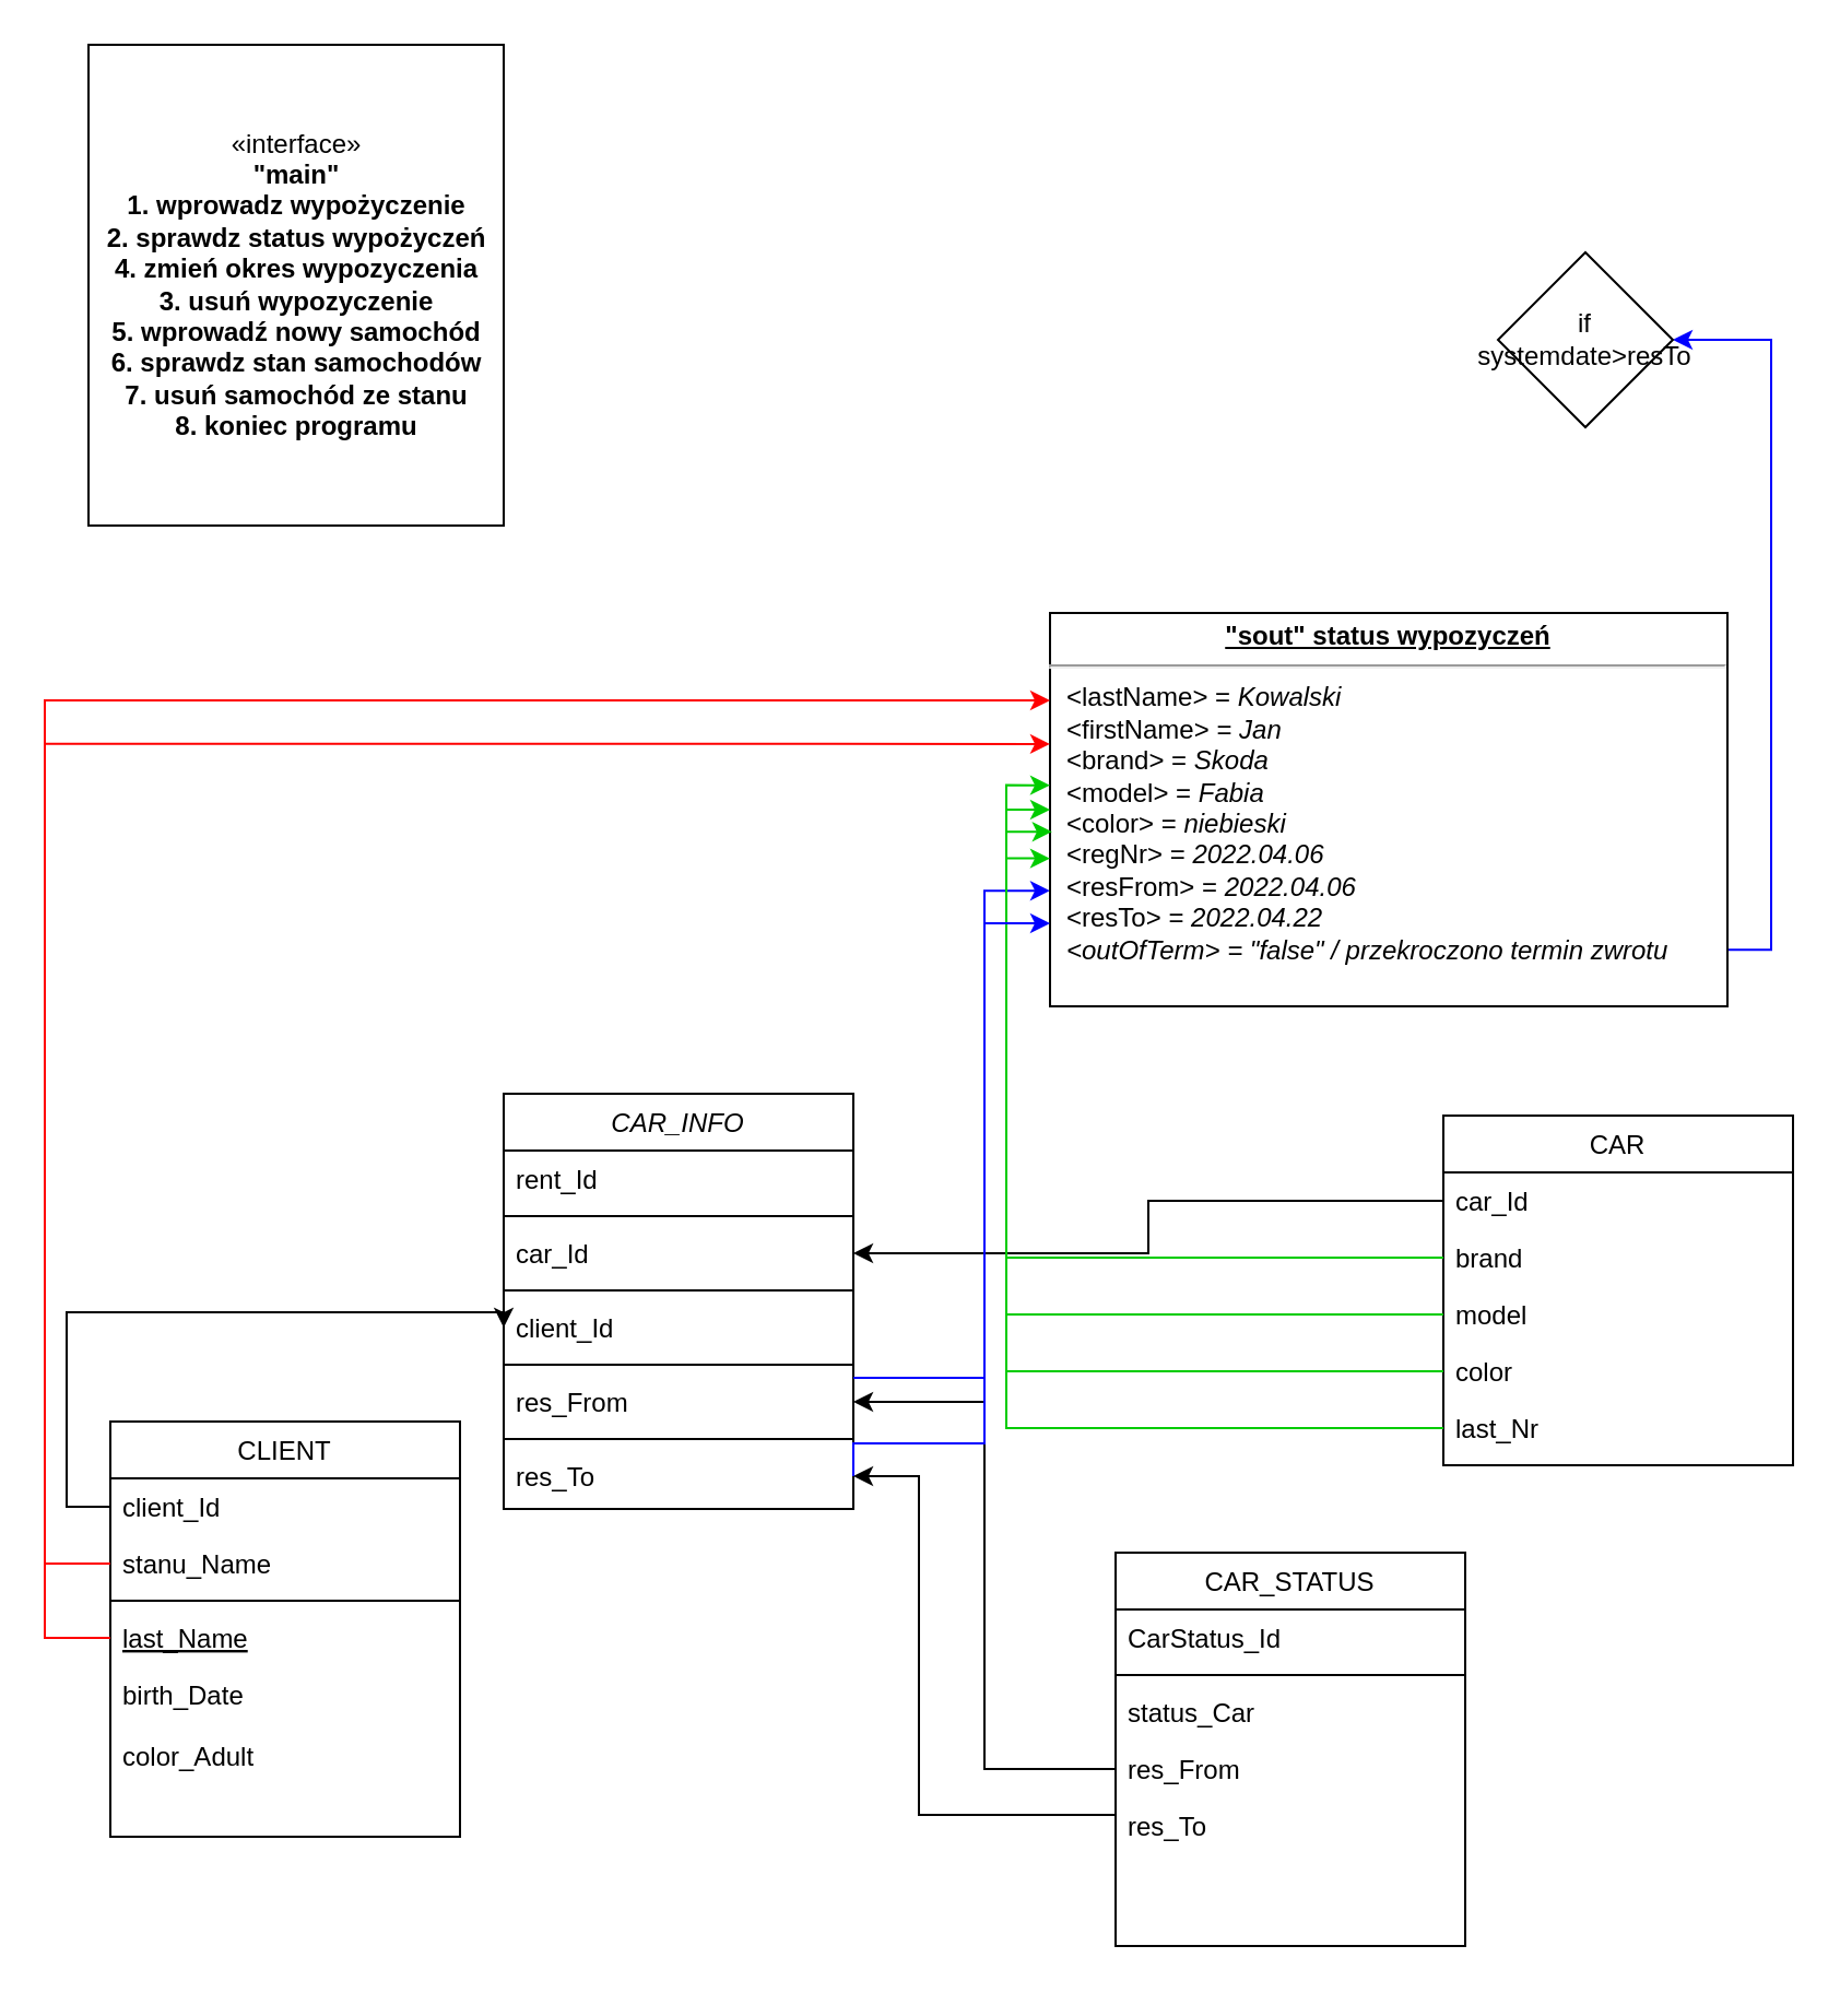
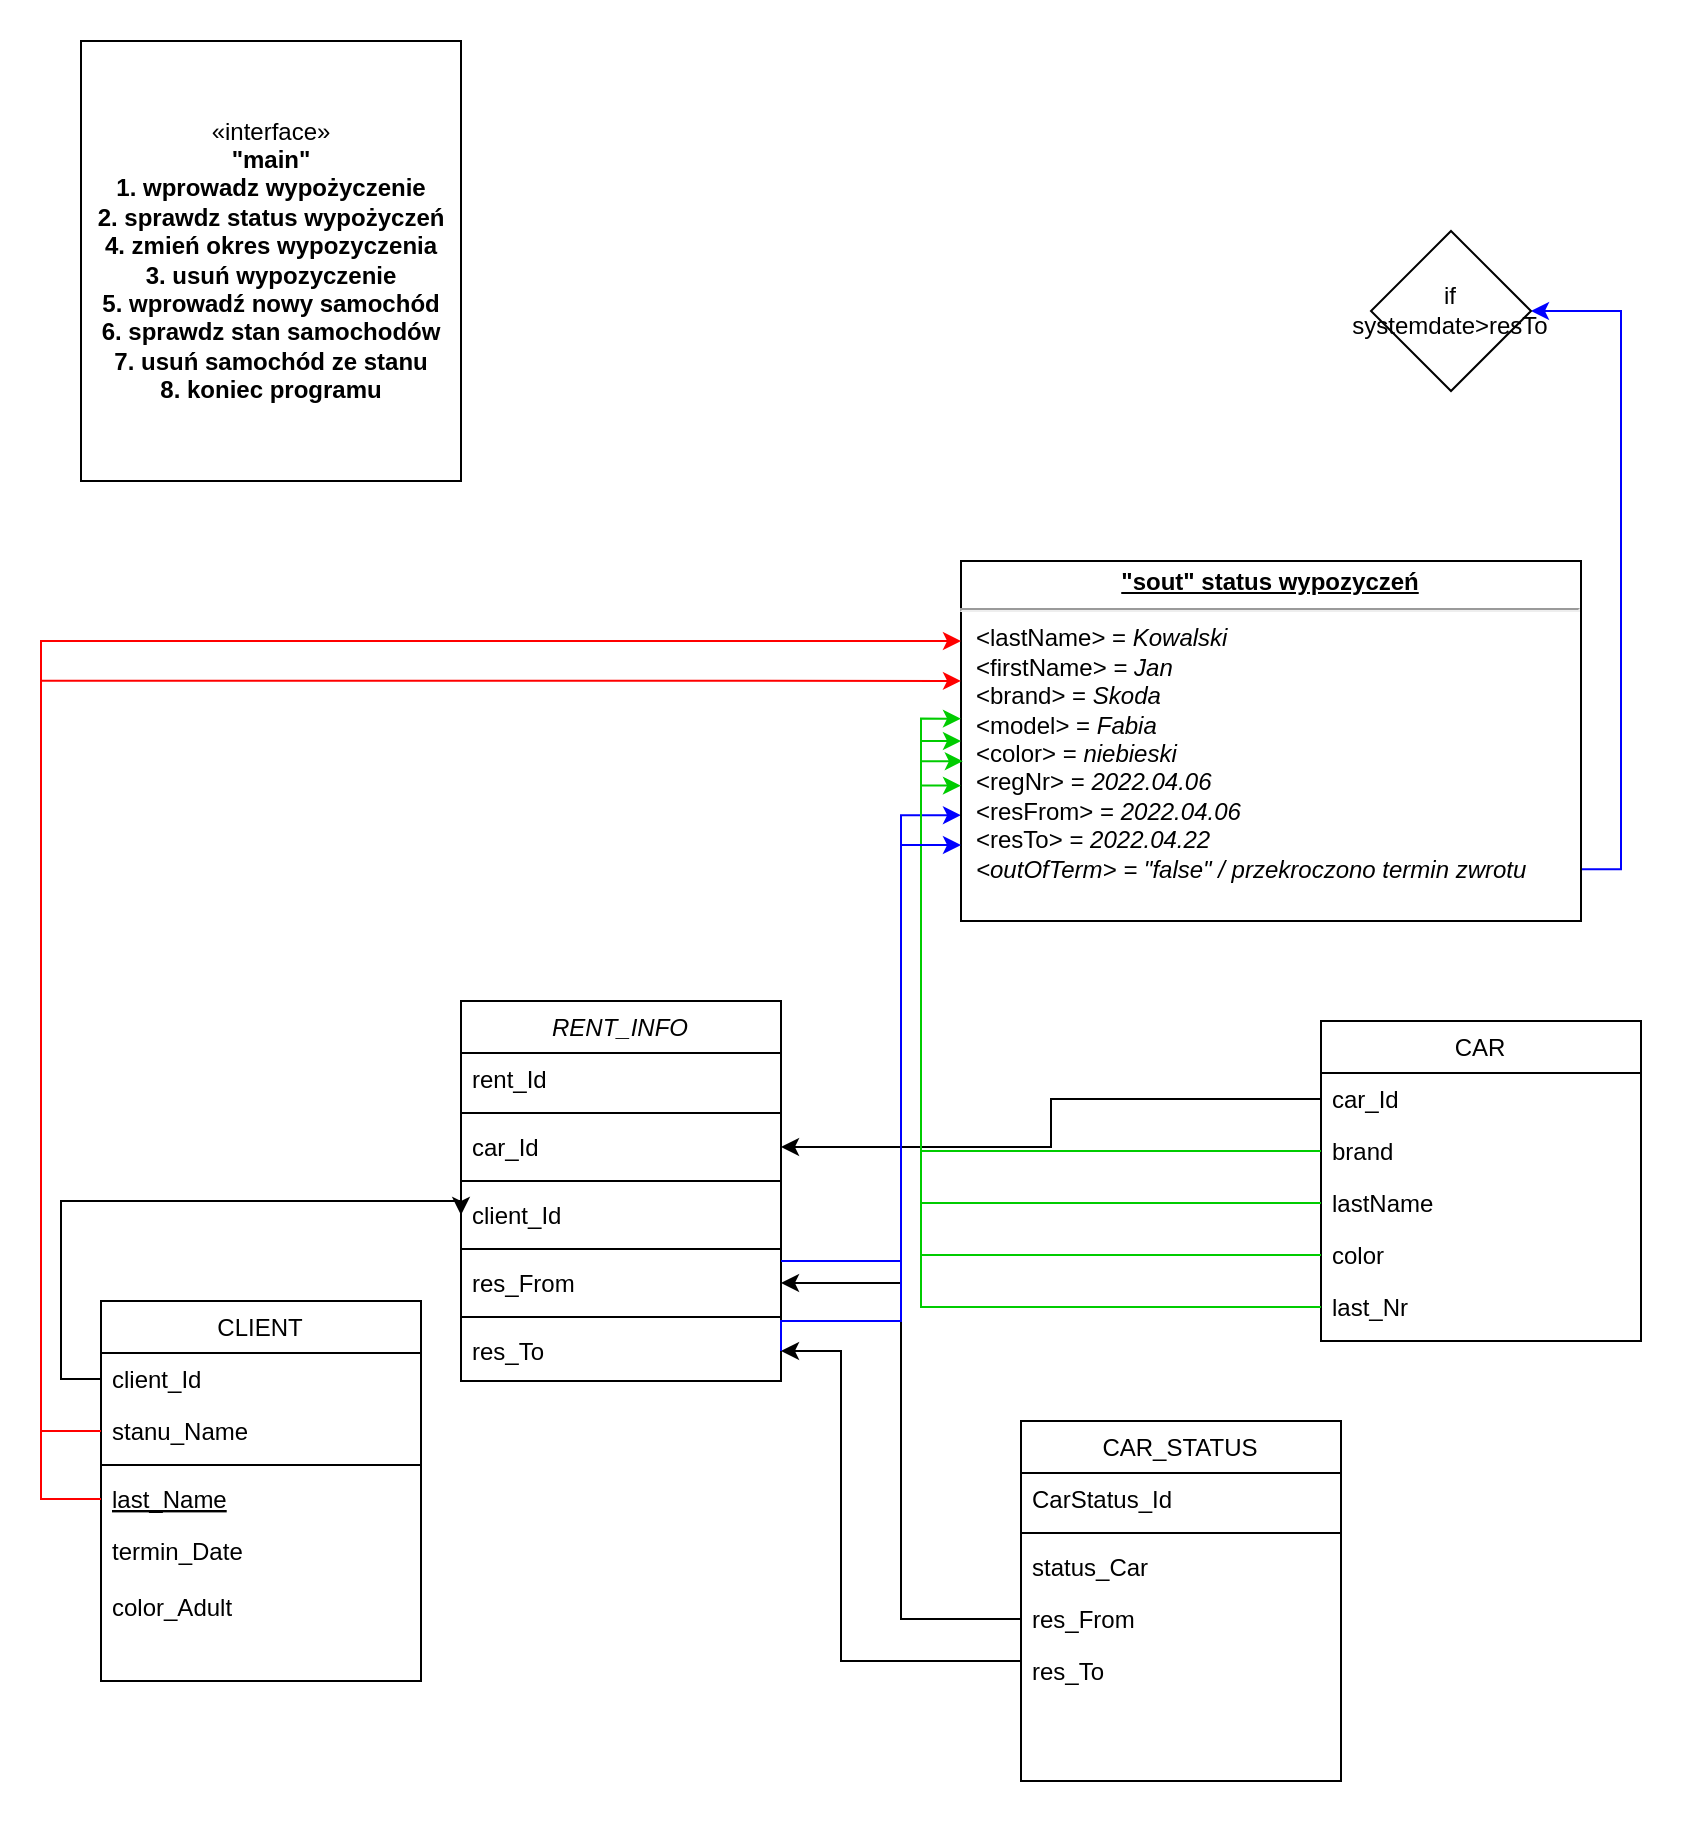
- <mxCell id="2" value="CAR_INFO" style="swimlane;fontStyle=2;align=center;verticalAlign=top;childLayout=stackLayout;horizontal=1;startSize=26;horizontalStack=0;resizeParent=1;resizeLast=0;collapsible=1;marginBottom=0;rounded=0;shadow=0;strokeWidth=1;" vertex="1" parent="1"><mxGeometry x="230" y="500" width="160" height="190" as="geometry"><mxRectangle x="230" y="140" width="160" height="26" as="alternateBounds" /></mxGeometry></mxCell>
+ <mxCell id="2" value="RENT_INFO" style="swimlane;fontStyle=2;align=center;verticalAlign=top;childLayout=stackLayout;horizontal=1;startSize=26;horizontalStack=0;resizeParent=1;resizeLast=0;collapsible=1;marginBottom=0;rounded=0;shadow=0;strokeWidth=1;" vertex="1" parent="1"><mxGeometry x="230" y="500" width="160" height="190" as="geometry"><mxRectangle x="230" y="140" width="160" height="26" as="alternateBounds" /></mxGeometry></mxCell>
- <mxCell id="29" value="model" style="text;align=left;verticalAlign=top;spacingLeft=4;spacingRight=4;overflow=hidden;rotatable=0;points=[[0,0.5],[1,0.5]];portConstraint=eastwest;rounded=0;shadow=0;html=0;" vertex="1" parent="26"><mxGeometry y="78" width="160" height="26" as="geometry" /></mxCell>
+ <mxCell id="29" value="lastName" style="text;align=left;verticalAlign=top;spacingLeft=4;spacingRight=4;overflow=hidden;rotatable=0;points=[[0,0.5],[1,0.5]];portConstraint=eastwest;rounded=0;shadow=0;html=0;" vertex="1" parent="26"><mxGeometry y="78" width="160" height="26" as="geometry" /></mxCell>
- <mxCell id="17" value="birth_Date" style="text;align=left;verticalAlign=top;spacingLeft=4;spacingRight=4;overflow=hidden;rotatable=0;points=[[0,0.5],[1,0.5]];portConstraint=eastwest;" vertex="1" parent="12"><mxGeometry y="112" width="160" height="28" as="geometry" /></mxCell>
+ <mxCell id="17" value="termin_Date" style="text;align=left;verticalAlign=top;spacingLeft=4;spacingRight=4;overflow=hidden;rotatable=0;points=[[0,0.5],[1,0.5]];portConstraint=eastwest;" vertex="1" parent="12"><mxGeometry y="112" width="160" height="28" as="geometry" /></mxCell>
